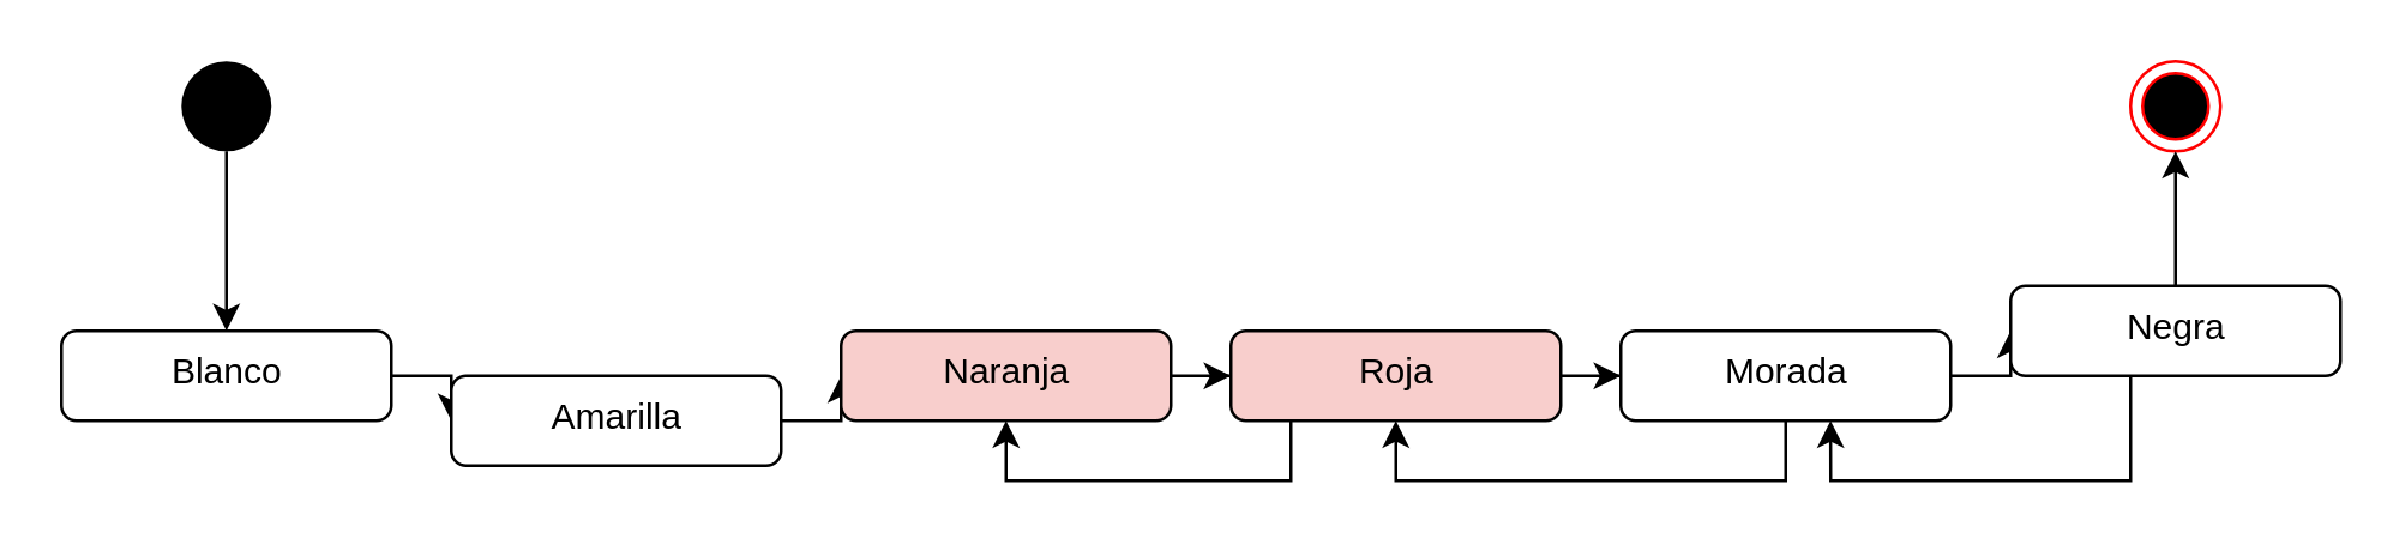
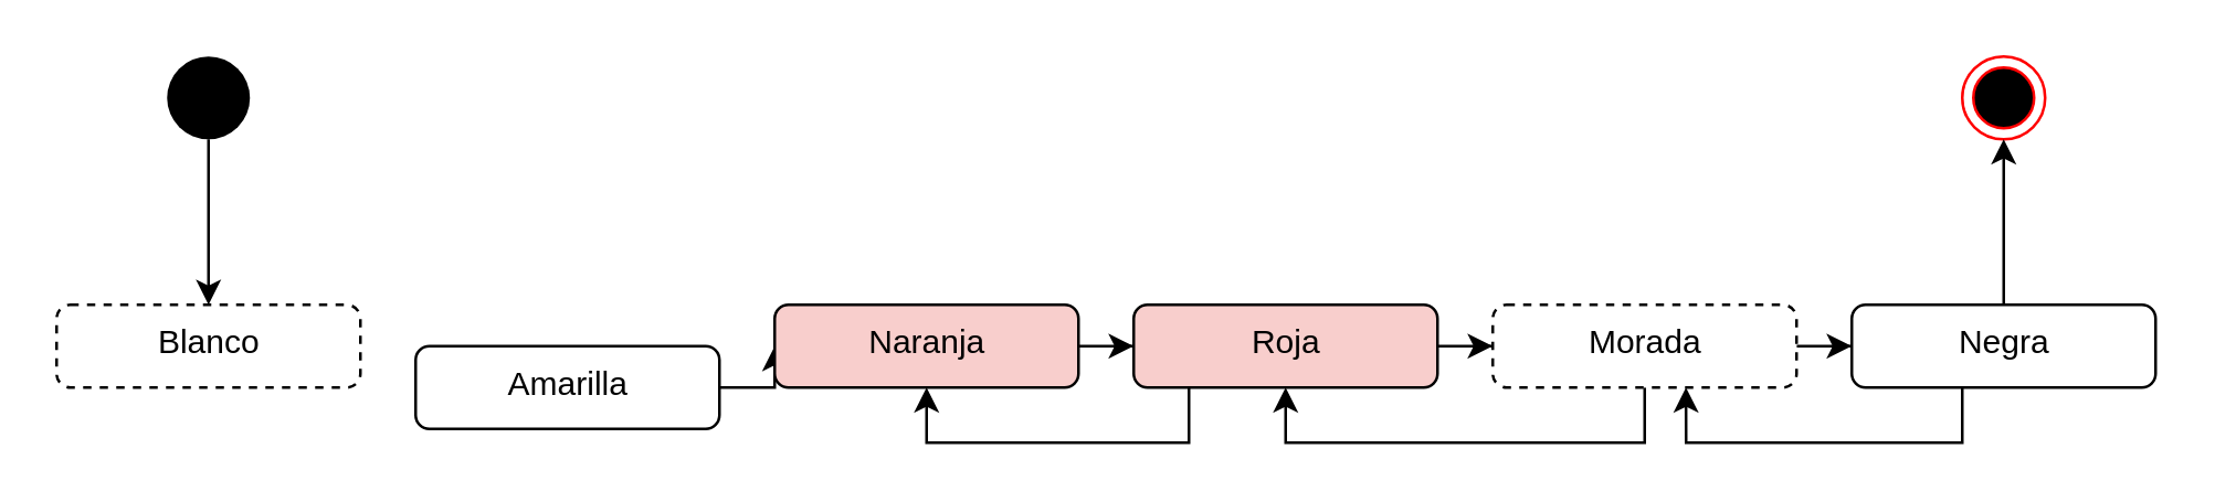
- <mxCell id="19" value="Negra" style="html=1;align=center;verticalAlign=top;rounded=1;absoluteArcSize=1;arcSize=10;dashed=0;" vertex="1" parent="1"><mxGeometry x="670" y="95" width="110" height="30" as="geometry" /></mxCell>
+ <mxCell id="19" value="Negra" style="html=1;align=center;verticalAlign=top;rounded=1;absoluteArcSize=1;arcSize=10;dashed=0;" vertex="1" parent="1"><mxGeometry x="670" y="110" width="110" height="30" as="geometry" /></mxCell>
- <mxCell id="6" value="Blanco" style="html=1;align=center;verticalAlign=top;rounded=1;absoluteArcSize=1;arcSize=10;dashed=0;" vertex="1" parent="1"><mxGeometry x="20" y="110" width="110" height="30" as="geometry" /></mxCell>
+ <mxCell id="6" value="Blanco" style="html=1;align=center;verticalAlign=top;rounded=1;absoluteArcSize=1;arcSize=10;dashed=1;" vertex="1" parent="1"><mxGeometry x="20" y="110" width="110" height="30" as="geometry" /></mxCell>
- <mxCell id="5" style="edgeStyle=orthogonalEdgeStyle;rounded=0;orthogonalLoop=1;jettySize=auto;html=1;" edge="1" parent="1" source="6" target="8"><mxGeometry relative="1" as="geometry" /></mxCell>
- <mxCell id="16" value="Morada" style="html=1;align=center;verticalAlign=top;rounded=1;absoluteArcSize=1;arcSize=10;dashed=0;" vertex="1" parent="1"><mxGeometry x="540" y="110" width="110" height="30" as="geometry" /></mxCell>
+ <mxCell id="16" value="Morada" style="html=1;align=center;verticalAlign=top;rounded=1;absoluteArcSize=1;arcSize=10;dashed=1;" vertex="1" parent="1"><mxGeometry x="540" y="110" width="110" height="30" as="geometry" /></mxCell>
